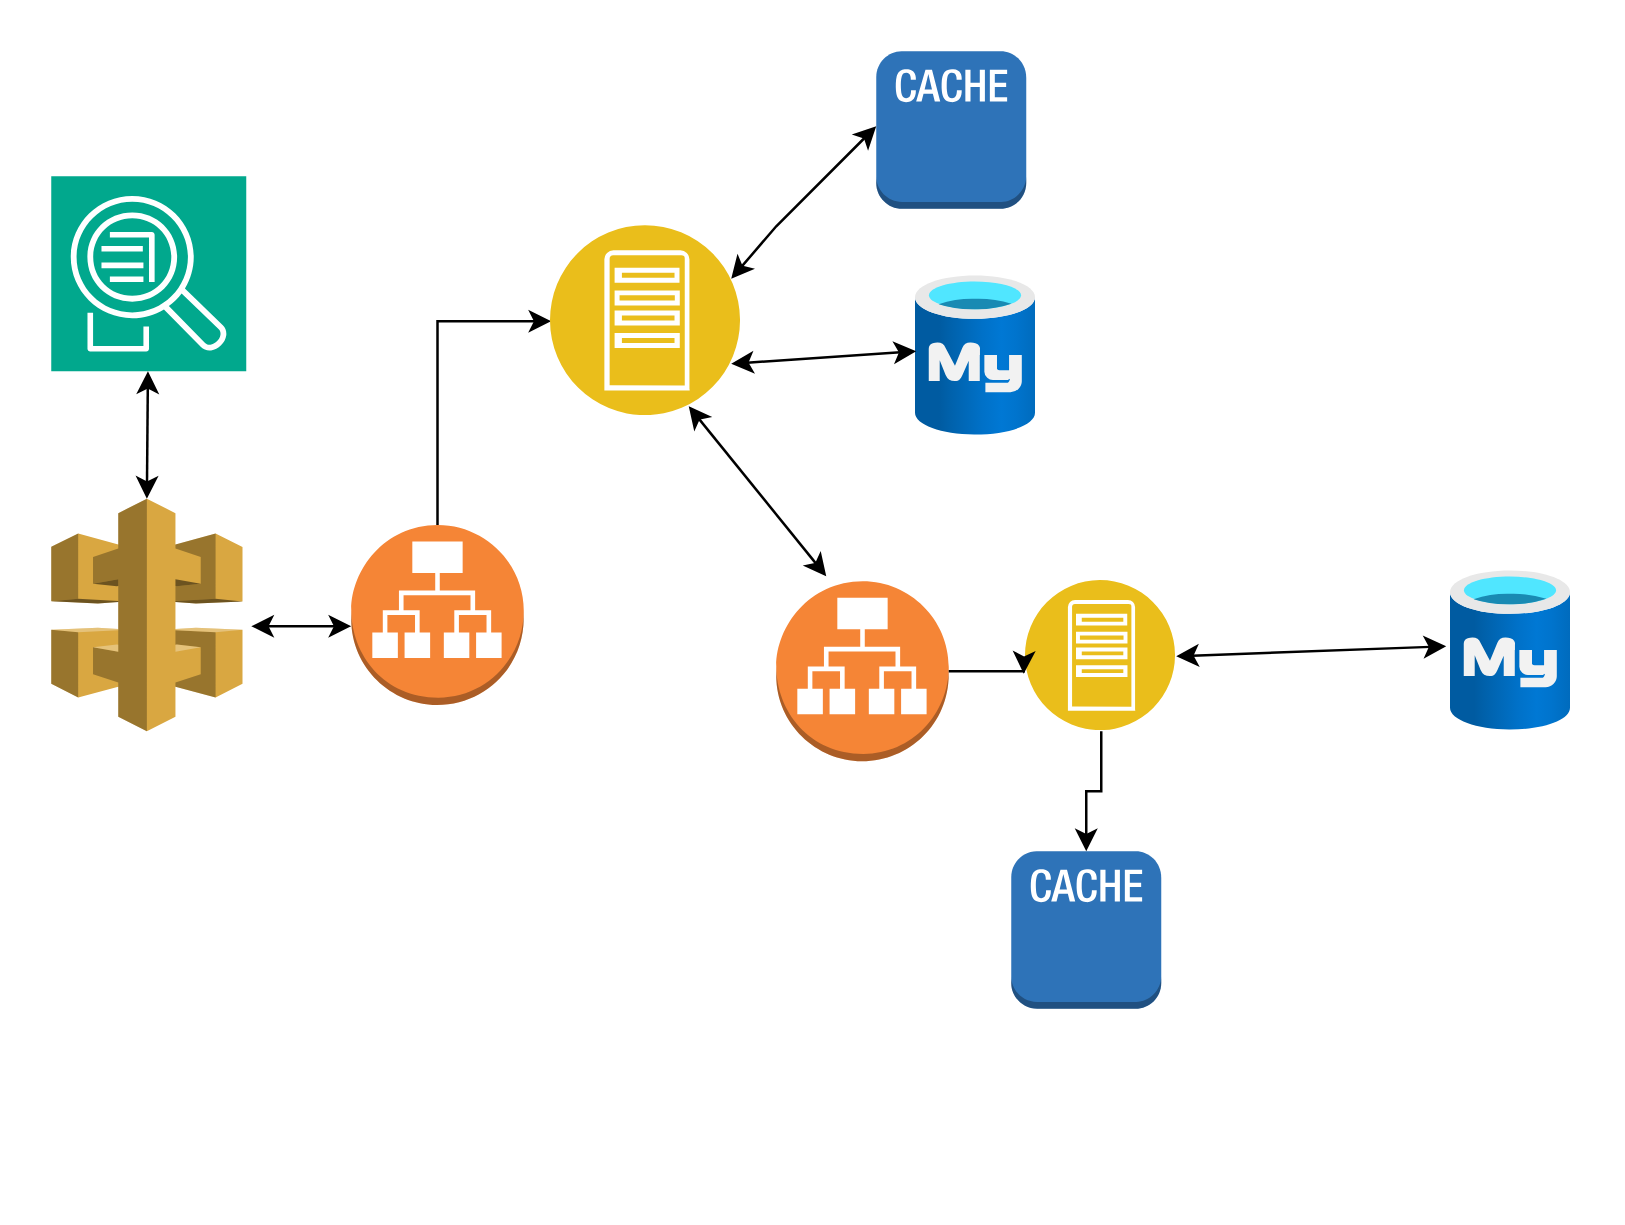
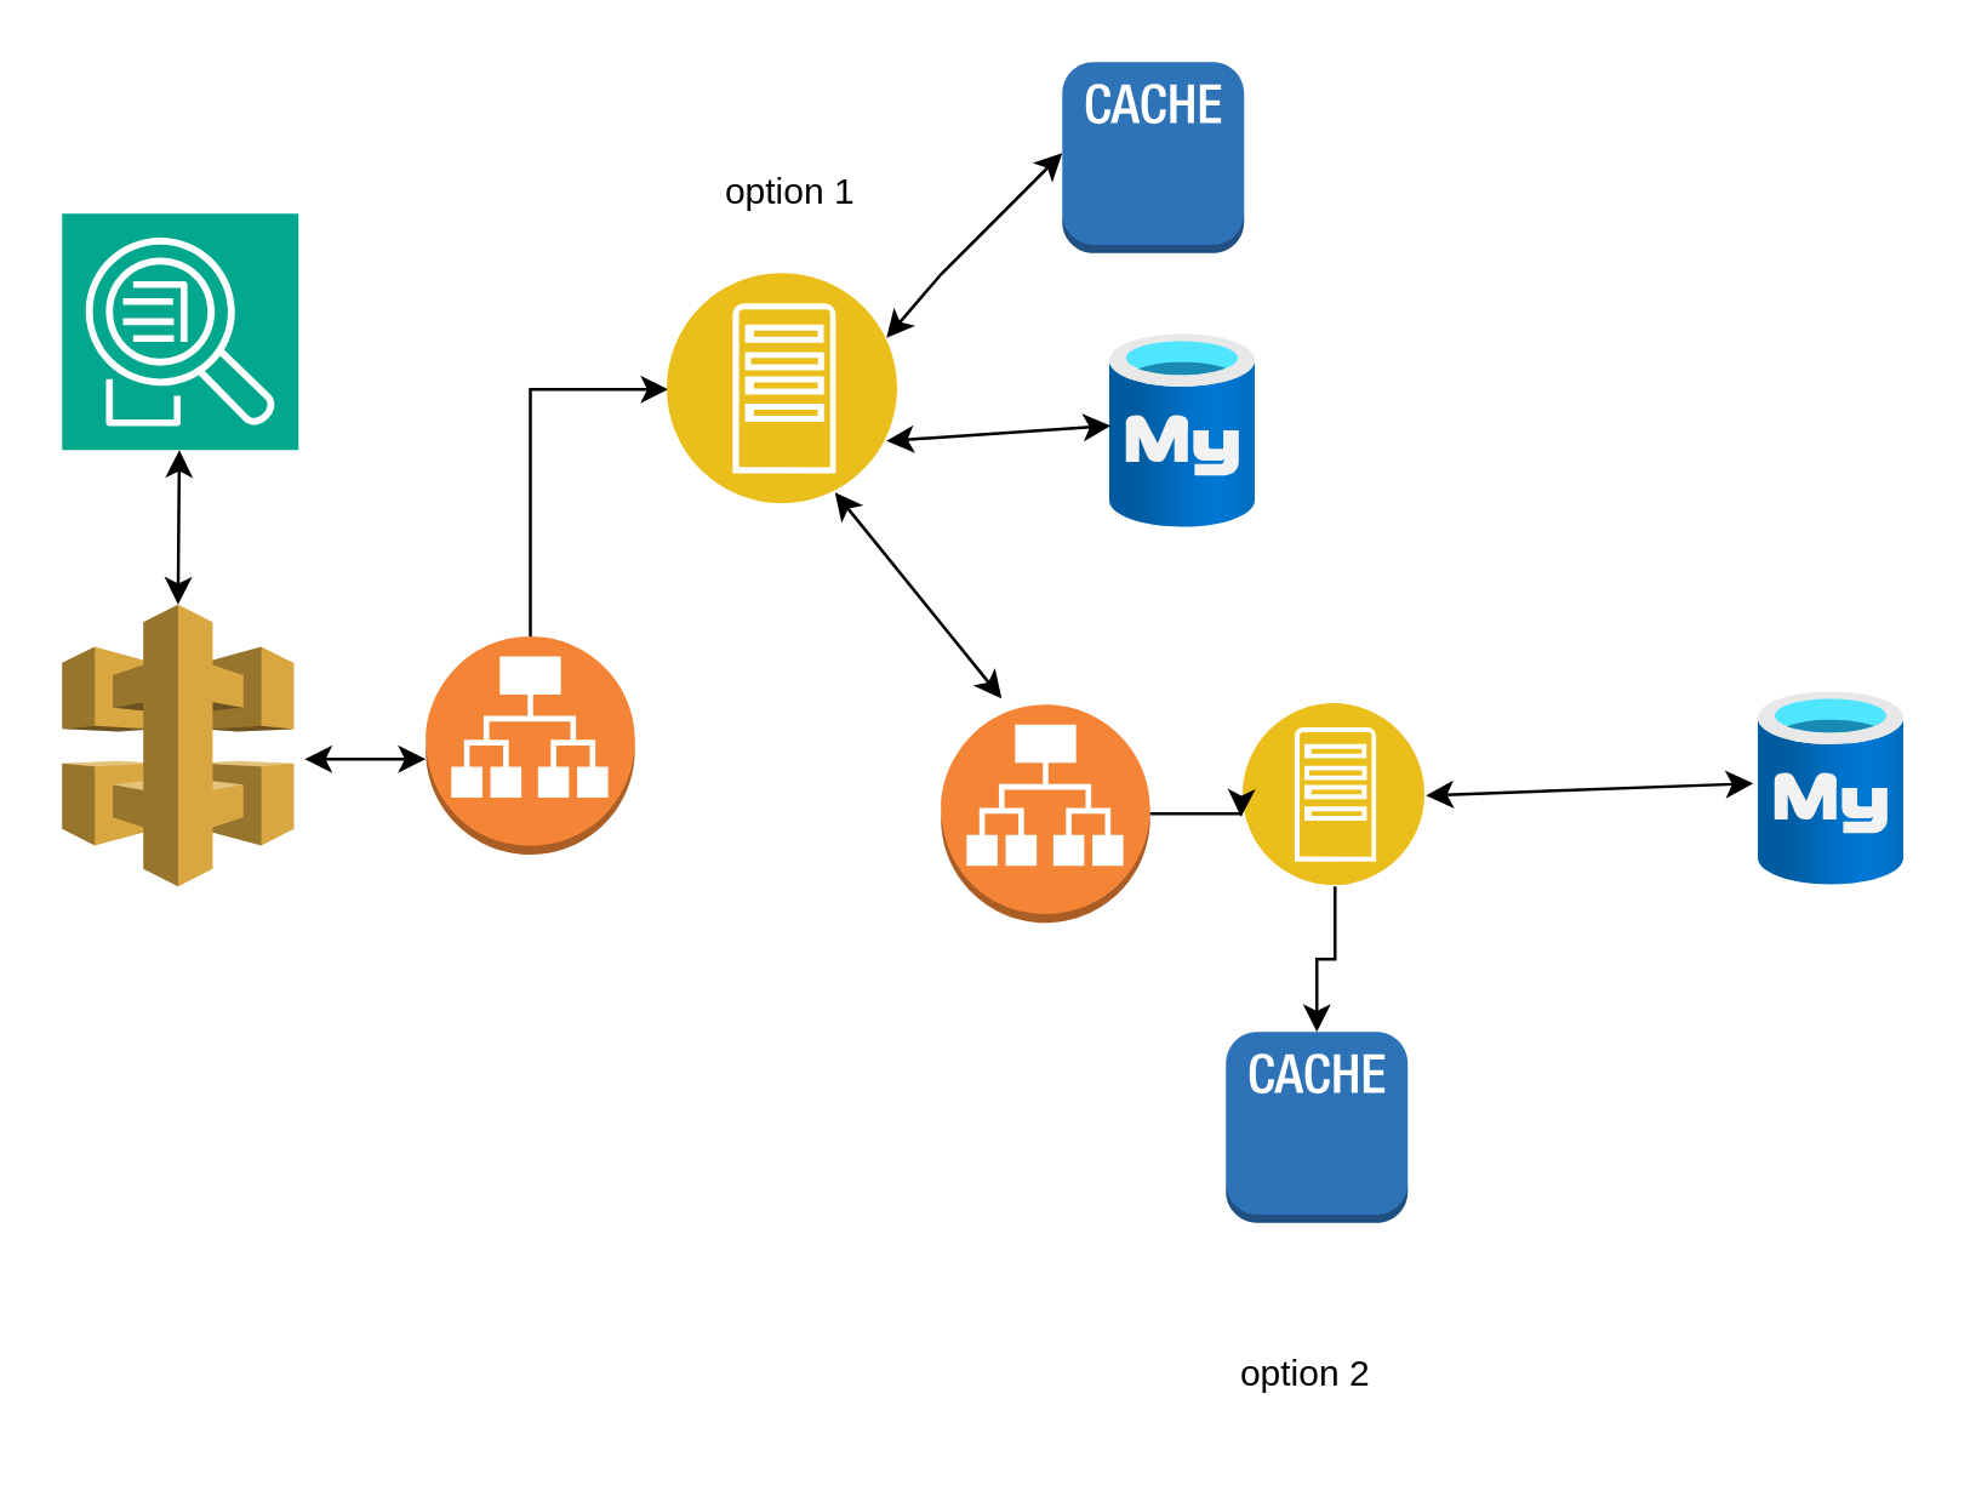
+ <mxCell id="21" value="option 1" style="text;html=1;align=center;verticalAlign=middle;resizable=0;points=[];autosize=1;strokeColor=none;fillColor=none;" vertex="1" parent="1"><mxGeometry x="225" y="48" width="70" height="30" as="geometry" /></mxCell>
+ <mxCell id="22" value="option 2" style="text;html=1;align=center;verticalAlign=middle;resizable=0;points=[];autosize=1;strokeColor=none;fillColor=none;" vertex="1" parent="1"><mxGeometry x="395" y="438" width="70" height="30" as="geometry" /></mxCell>
